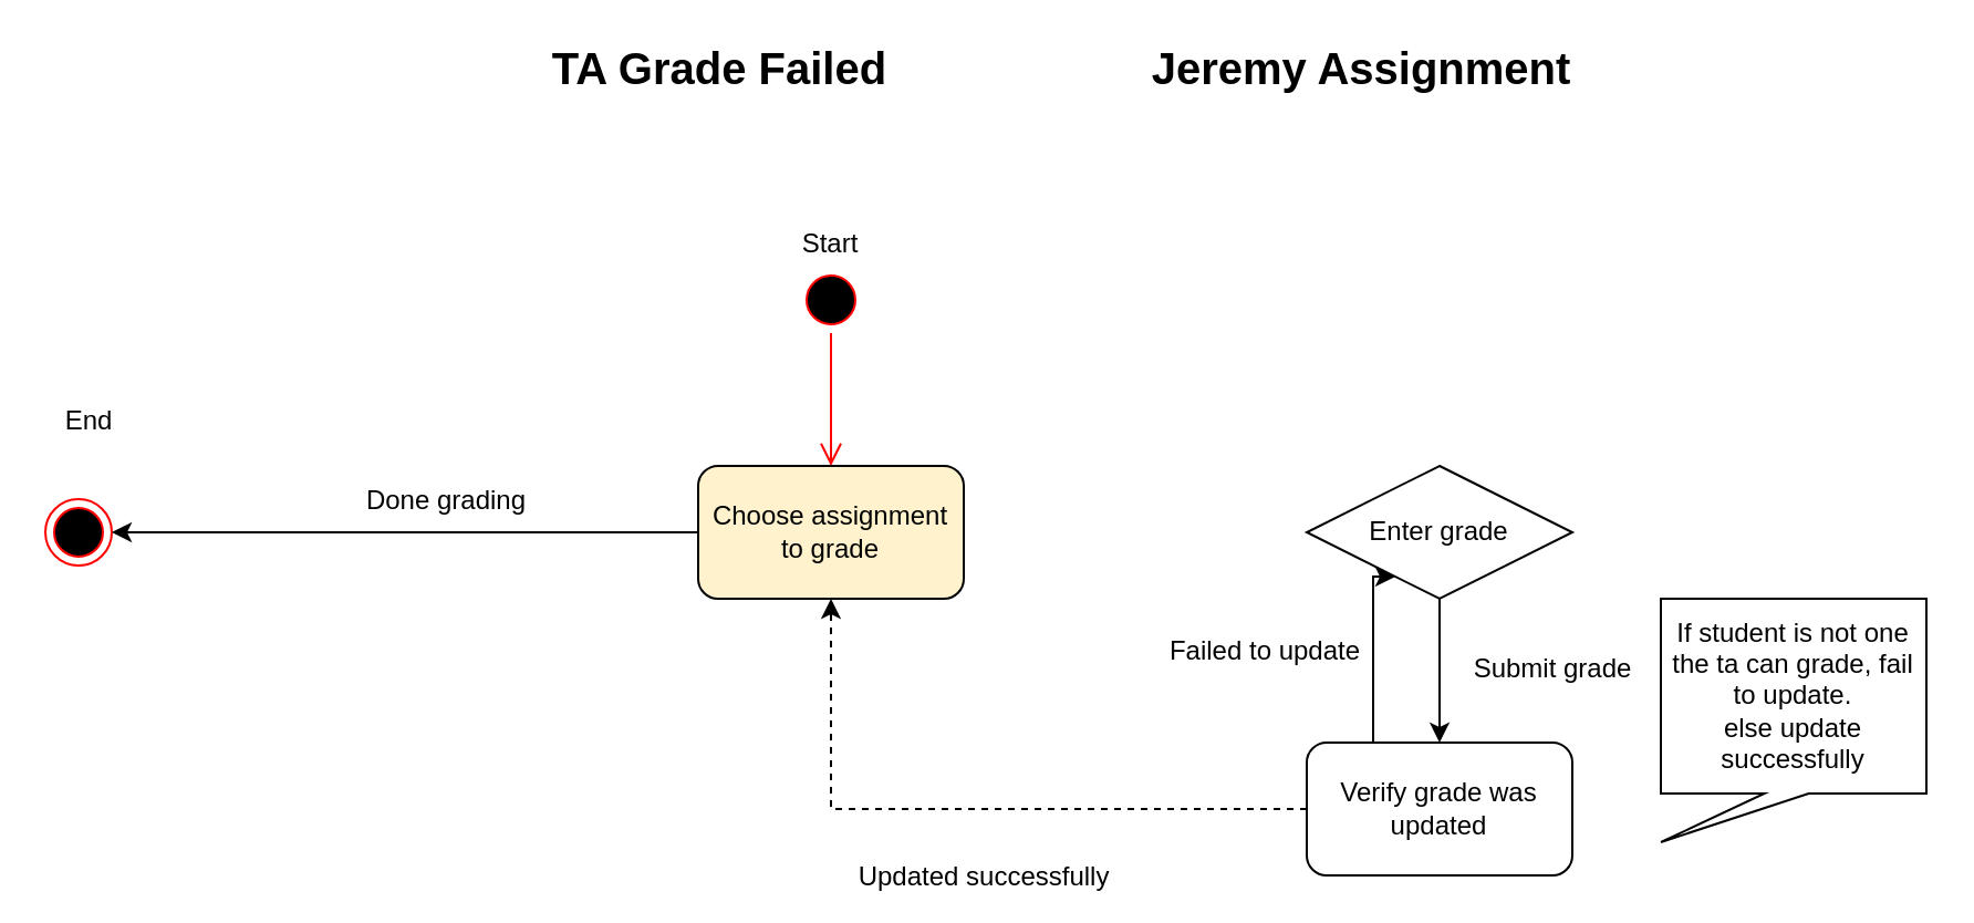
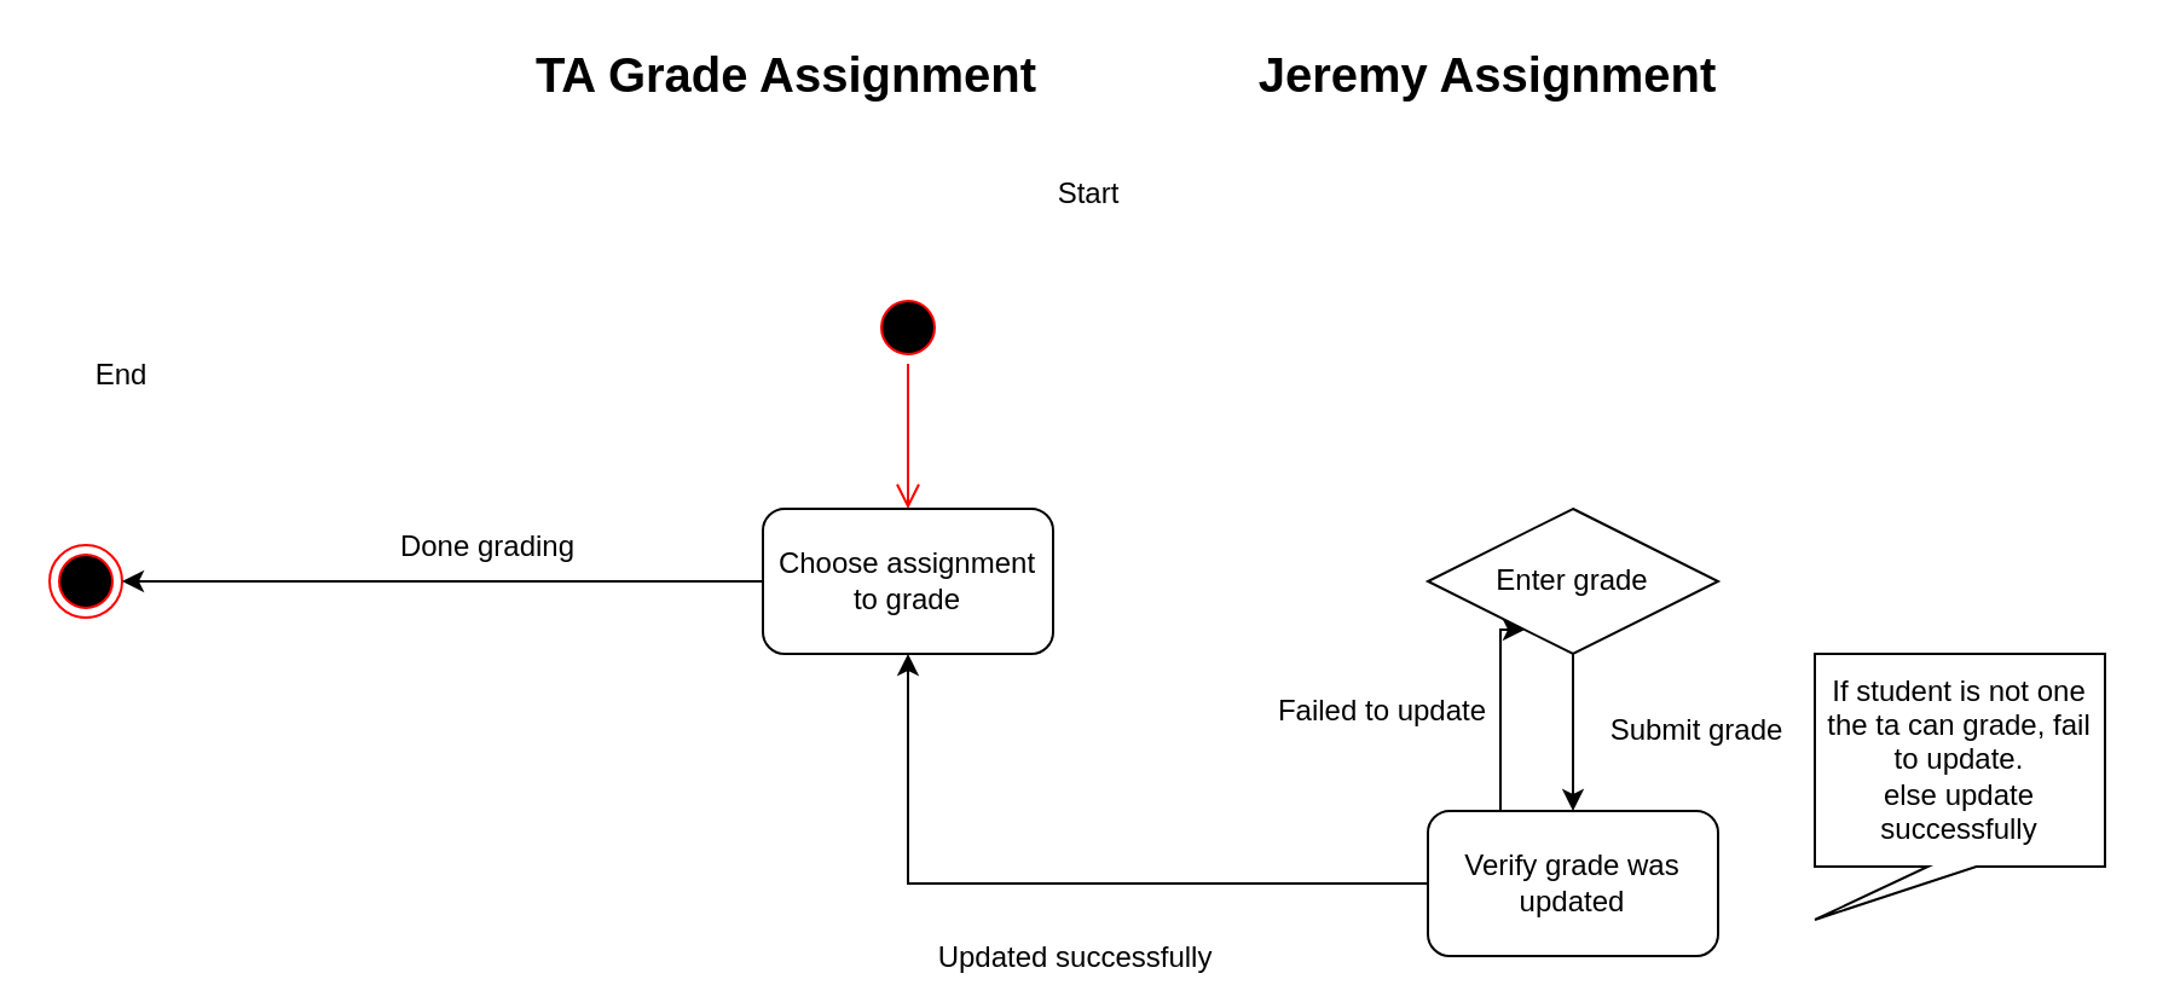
- <mxCell id="18" value="&lt;font size=&quot;1&quot;&gt;&lt;b style=&quot;font-size: 20px&quot;&gt;TA Grade Failed&lt;/b&gt;&lt;/font&gt;" style="text;html=1;strokeColor=none;fillColor=none;align=center;verticalAlign=middle;whiteSpace=wrap;rounded=0;" vertex="1" parent="1"><mxGeometry x="190" y="20" width="270" height="20" as="geometry" /></mxCell>
+ <mxCell id="18" value="&lt;font size=&quot;1&quot;&gt;&lt;b style=&quot;font-size: 20px&quot;&gt;TA Grade Assignment&lt;/b&gt;&lt;/font&gt;" style="text;html=1;strokeColor=none;fillColor=none;align=center;verticalAlign=middle;whiteSpace=wrap;rounded=0;" vertex="1" parent="1"><mxGeometry x="190" y="20" width="270" height="20" as="geometry" /></mxCell>
- <mxCell id="4" value="Start" style="text;html=1;strokeColor=none;fillColor=none;align=center;verticalAlign=middle;whiteSpace=wrap;rounded=0;" parent="1" vertex="1"><mxGeometry x="355" y="100" width="40" height="20" as="geometry" /></mxCell>
+ <mxCell id="4" value="Start" style="text;html=1;strokeColor=none;fillColor=none;align=center;verticalAlign=middle;whiteSpace=wrap;rounded=0;" parent="1" vertex="1"><mxGeometry x="430" y="70" width="40" height="20" as="geometry" /></mxCell>
- <mxCell id="20" value="End" style="text;html=1;strokeColor=none;fillColor=none;align=center;verticalAlign=middle;whiteSpace=wrap;rounded=0;" vertex="1" parent="1"><mxGeometry x="20" y="180" width="40" height="20" as="geometry" /></mxCell>
+ <mxCell id="20" value="End" style="text;html=1;strokeColor=none;fillColor=none;align=center;verticalAlign=middle;whiteSpace=wrap;rounded=0;" vertex="1" parent="1"><mxGeometry x="30" y="145" width="40" height="20" as="geometry" /></mxCell>
- <mxCell id="5" value="Choose assignment to grade" style="rounded=1;whiteSpace=wrap;html=1;fillColor=#fff2cc;" parent="1" vertex="1"><mxGeometry x="315" y="210" width="120" height="60" as="geometry" /></mxCell>
+ <mxCell id="5" value="Choose assignment to grade" style="rounded=1;whiteSpace=wrap;html=1;" parent="1" vertex="1"><mxGeometry x="315" y="210" width="120" height="60" as="geometry" /></mxCell>
- <mxCell id="14" style="edgeStyle=orthogonalEdgeStyle;rounded=0;orthogonalLoop=1;jettySize=auto;html=1;exitX=0;exitY=0.5;exitDx=0;exitDy=0;entryX=0.5;entryY=1;entryDx=0;entryDy=0;dashed=1;" parent="1" source="16" target="5" edge="1"><mxGeometry relative="1" as="geometry" /></mxCell>
+ <mxCell id="14" style="edgeStyle=orthogonalEdgeStyle;rounded=0;orthogonalLoop=1;jettySize=auto;html=1;exitX=0;exitY=0.5;exitDx=0;exitDy=0;entryX=0.5;entryY=1;entryDx=0;entryDy=0;" parent="1" source="16" target="5" edge="1"><mxGeometry relative="1" as="geometry" /></mxCell>
